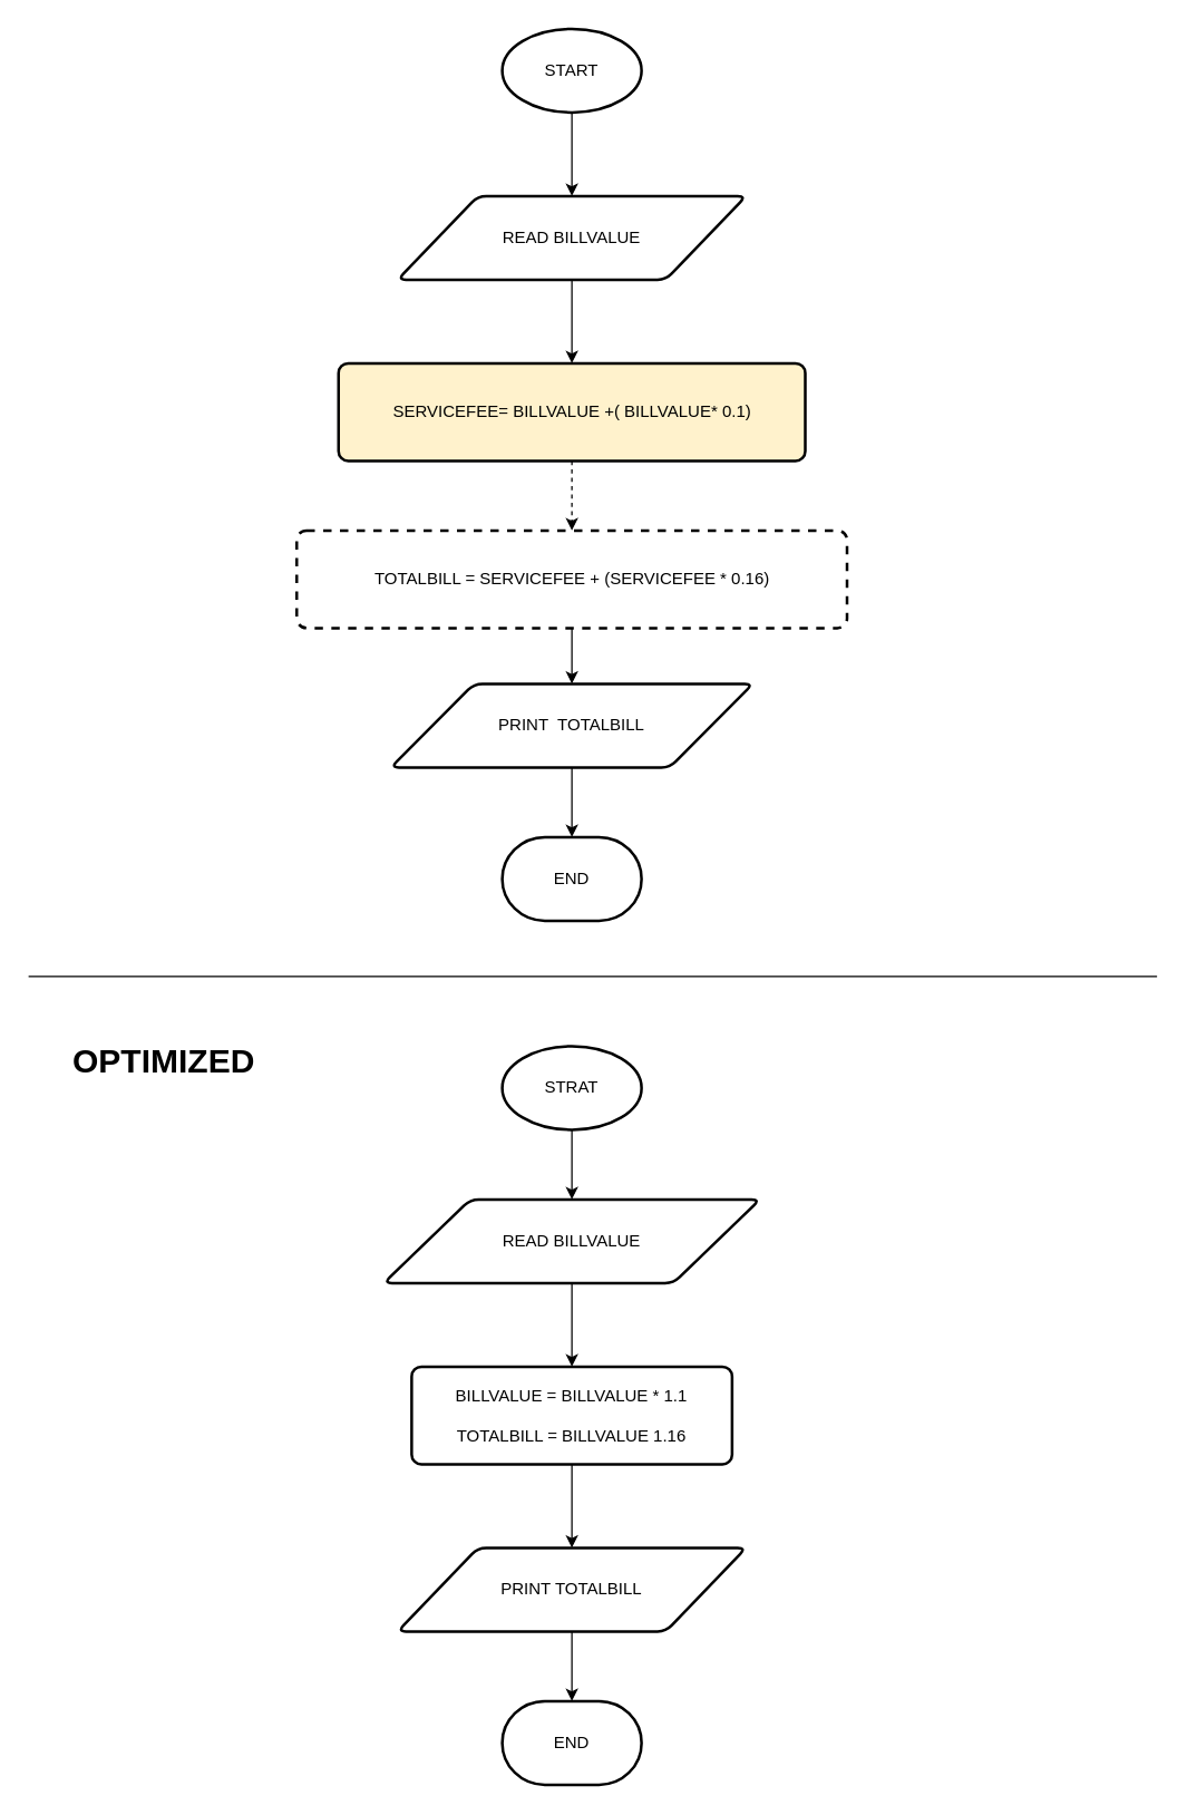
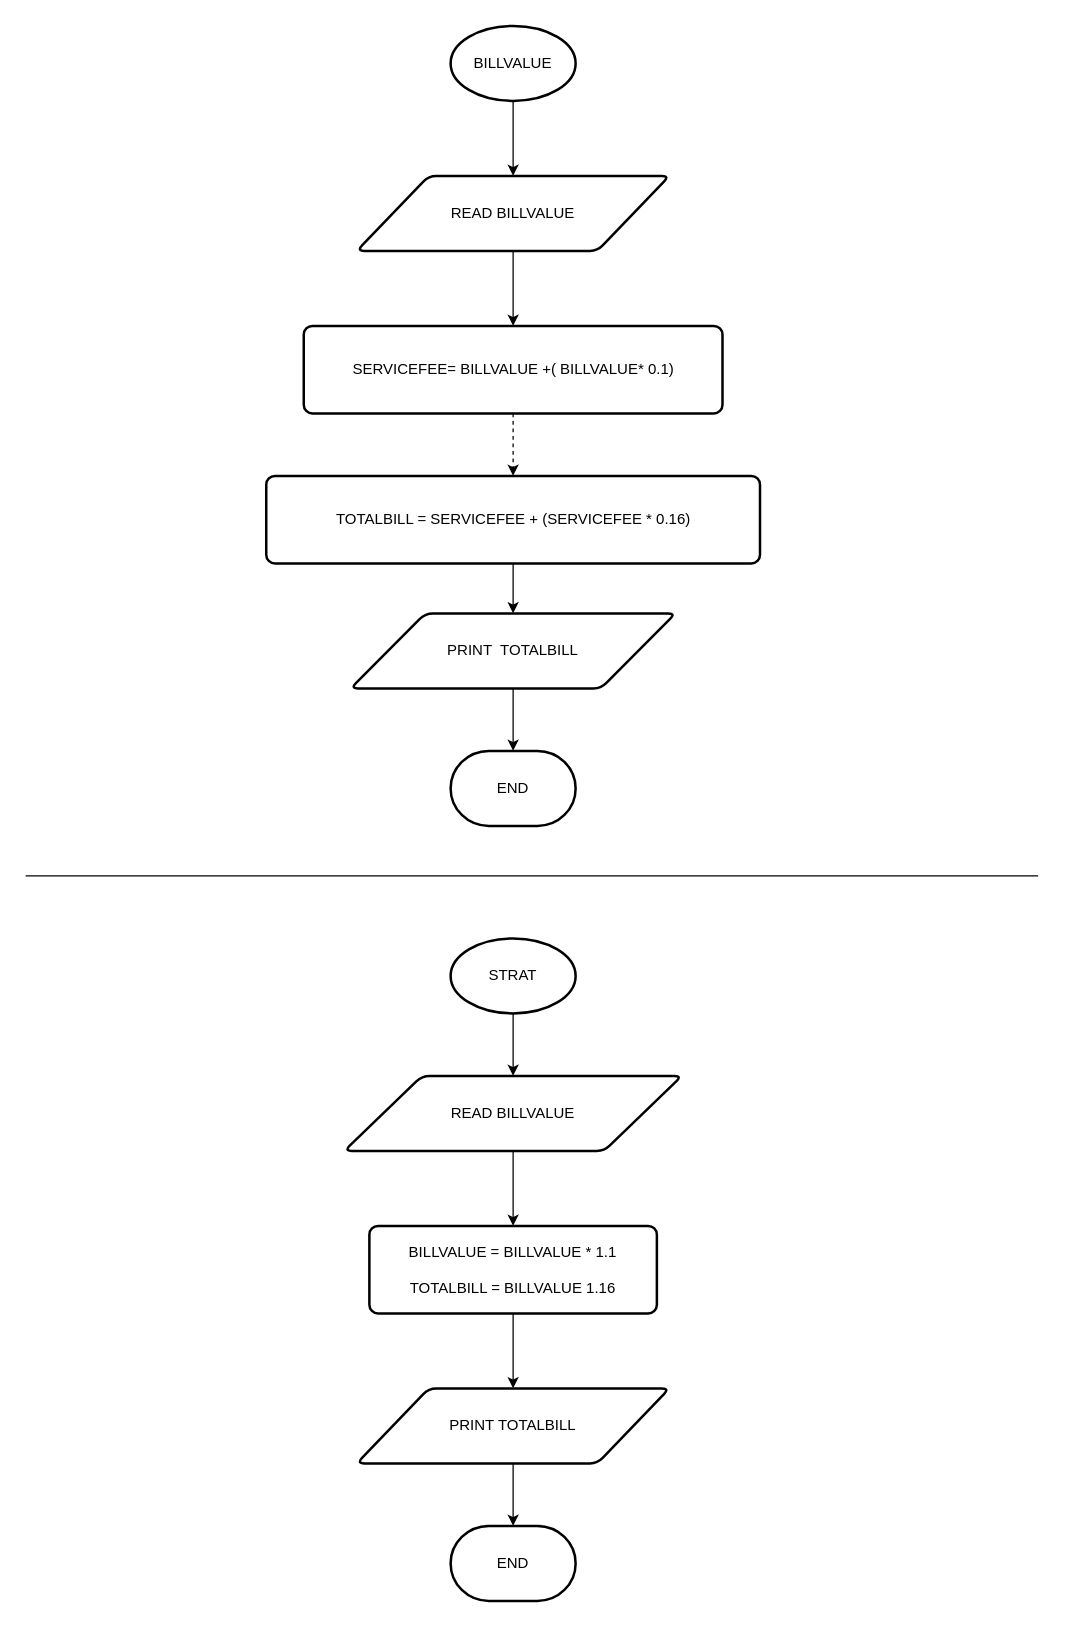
- <mxCell id="3" value="START" style="strokeWidth=2;html=1;shape=mxgraph.flowchart.start_1;whiteSpace=wrap;" vertex="1" parent="1"><mxGeometry x="360" y="20" width="100" height="60" as="geometry" /></mxCell>
+ <mxCell id="3" value="BILLVALUE" style="strokeWidth=2;html=1;shape=mxgraph.flowchart.start_1;whiteSpace=wrap;" vertex="1" parent="1"><mxGeometry x="360" y="20" width="100" height="60" as="geometry" /></mxCell>
- <mxCell id="7" value="SERVICEFEE= BILLVALUE +( BILLVALUE* 0.1)" style="rounded=1;whiteSpace=wrap;html=1;absoluteArcSize=1;arcSize=14;strokeWidth=2;fillColor=#fff2cc;" vertex="1" parent="1"><mxGeometry x="242.5" y="260" width="335" height="70" as="geometry" /></mxCell>
+ <mxCell id="7" value="SERVICEFEE= BILLVALUE +( BILLVALUE* 0.1)" style="rounded=1;whiteSpace=wrap;html=1;absoluteArcSize=1;arcSize=14;strokeWidth=2;" vertex="1" parent="1"><mxGeometry x="242.5" y="260" width="335" height="70" as="geometry" /></mxCell>
- <mxCell id="9" value="TOTALBILL = SERVICEFEE + (SERVICEFEE * 0.16)" style="rounded=1;whiteSpace=wrap;html=1;absoluteArcSize=1;arcSize=14;strokeWidth=2;dashed=1;" vertex="1" parent="1"><mxGeometry x="212.5" y="380" width="395" height="70" as="geometry" /></mxCell>
+ <mxCell id="9" value="TOTALBILL = SERVICEFEE + (SERVICEFEE * 0.16)" style="rounded=1;whiteSpace=wrap;html=1;absoluteArcSize=1;arcSize=14;strokeWidth=2;" vertex="1" parent="1"><mxGeometry x="212.5" y="380" width="395" height="70" as="geometry" /></mxCell>
- <mxCell id="14" value="&lt;h1 style=&quot;margin-top: 0px;&quot;&gt;OPTIMIZED&lt;/h1&gt;" style="text;html=1;whiteSpace=wrap;overflow=hidden;rounded=0;" vertex="1" parent="1"><mxGeometry x="50" y="740" width="180" height="120" as="geometry" /></mxCell>
